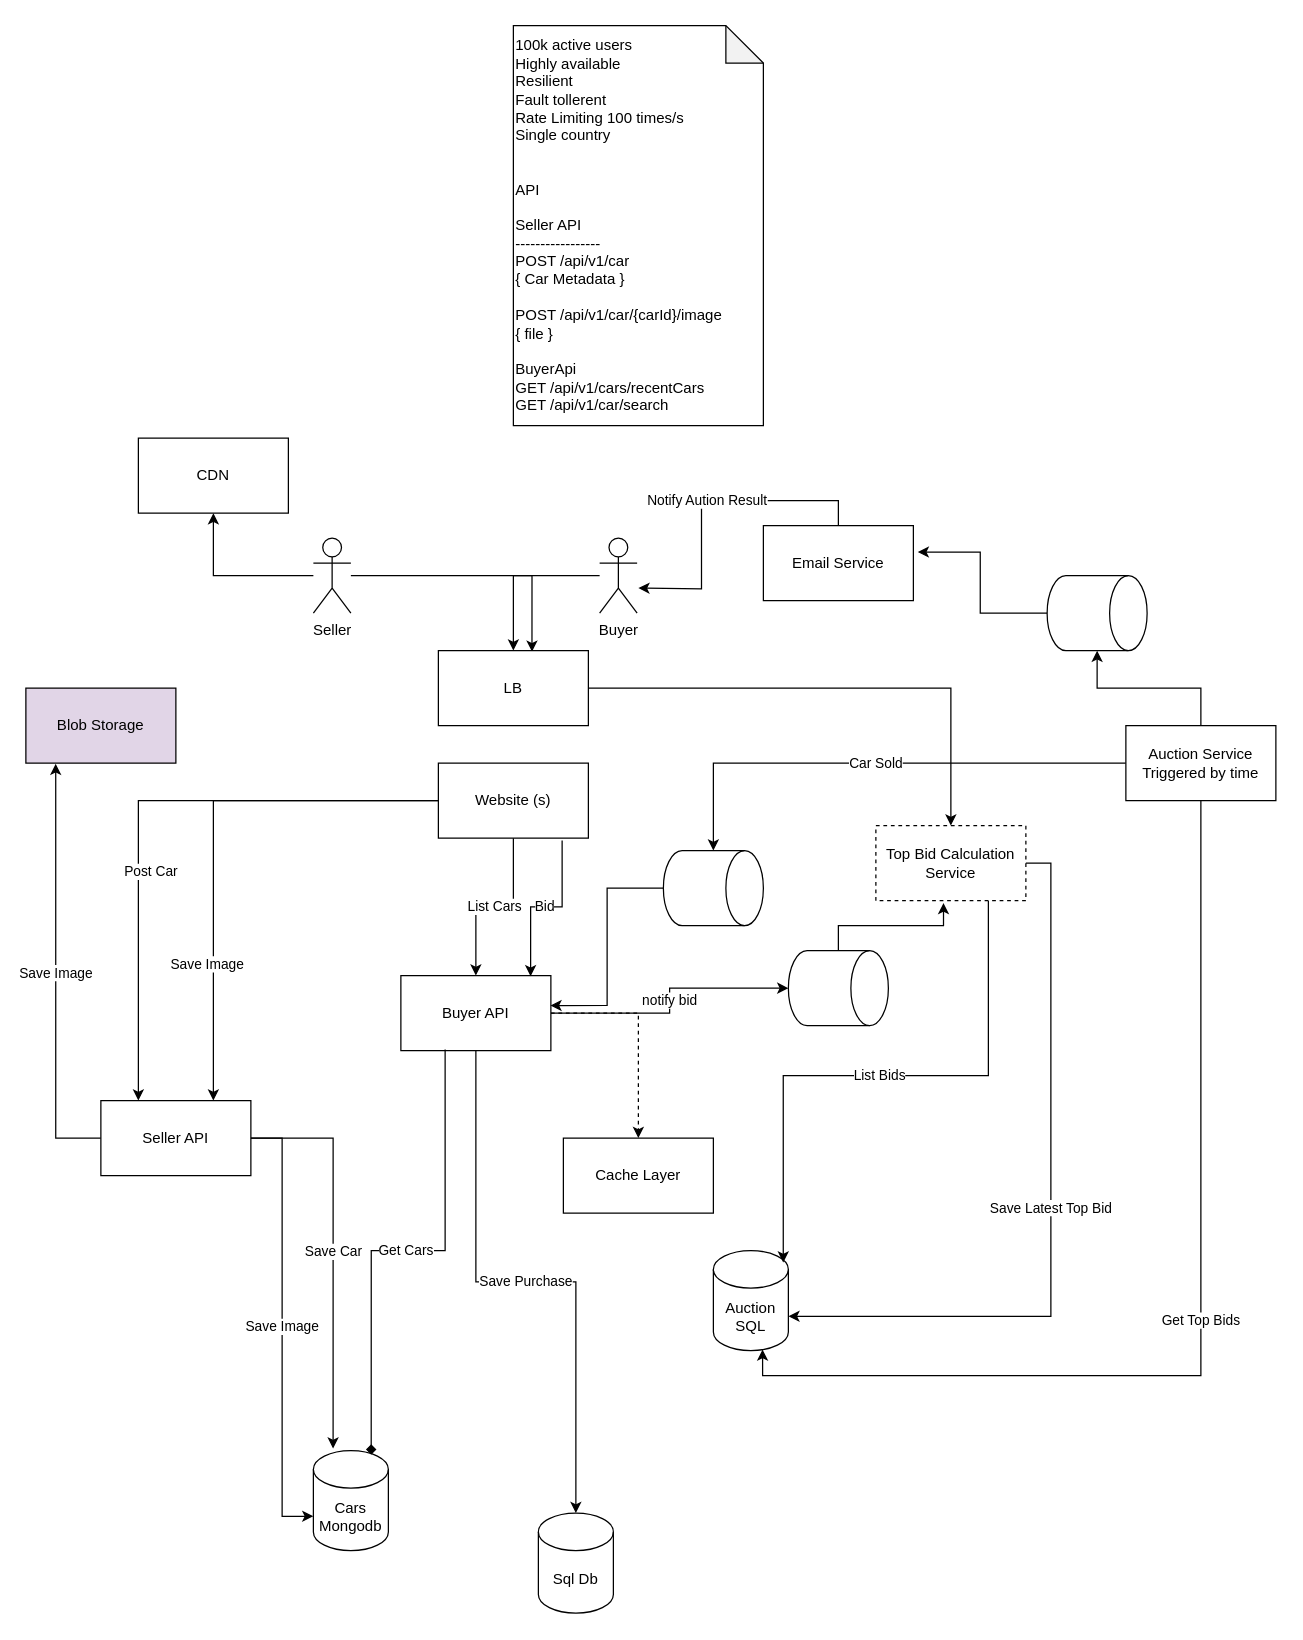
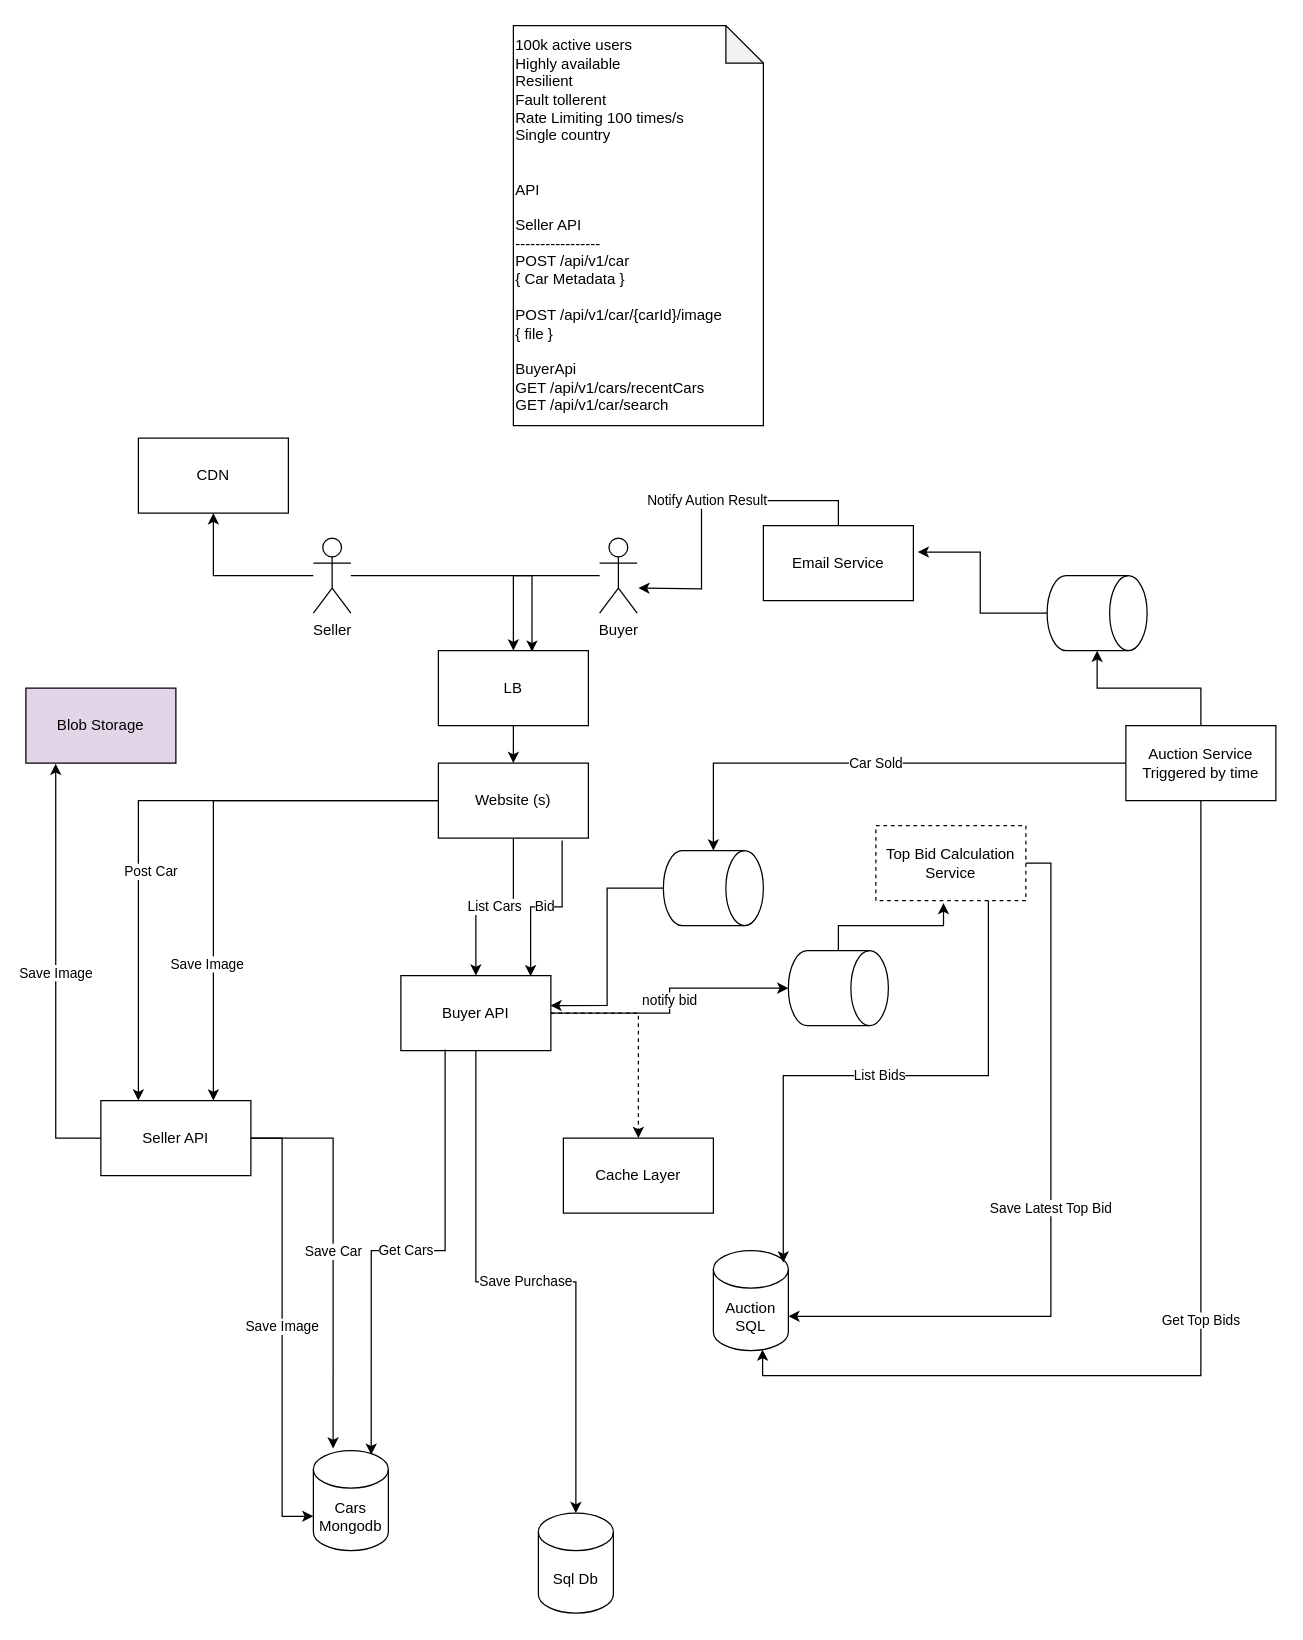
- <mxCell id="39" style="edgeStyle=orthogonalEdgeStyle;rounded=0;orthogonalLoop=1;jettySize=auto;html=1;" parent="1" source="40" target="20" edge="1"><mxGeometry relative="1" as="geometry" /></mxCell>
+ <mxCell id="39" style="edgeStyle=orthogonalEdgeStyle;rounded=0;orthogonalLoop=1;jettySize=auto;html=1;entryX=0.5;entryY=0;entryDx=0;entryDy=0;" parent="1" source="40" target="5" edge="1"><mxGeometry relative="1" as="geometry" /></mxCell>
- <mxCell id="17" value="Get Cars" style="edgeStyle=orthogonalEdgeStyle;rounded=0;orthogonalLoop=1;jettySize=auto;html=1;entryX=0.771;entryY=0.041;entryDx=0;entryDy=0;entryPerimeter=0;exitX=0.295;exitY=0.985;exitDx=0;exitDy=0;exitPerimeter=0;endArrow=diamond;" parent="1" source="15" target="16" edge="1"><mxGeometry relative="1" as="geometry" /></mxCell>
+ <mxCell id="17" value="Get Cars" style="edgeStyle=orthogonalEdgeStyle;rounded=0;orthogonalLoop=1;jettySize=auto;html=1;entryX=0.771;entryY=0.041;entryDx=0;entryDy=0;entryPerimeter=0;exitX=0.295;exitY=0.985;exitDx=0;exitDy=0;exitPerimeter=0;" parent="1" source="15" target="16" edge="1"><mxGeometry relative="1" as="geometry" /></mxCell>
